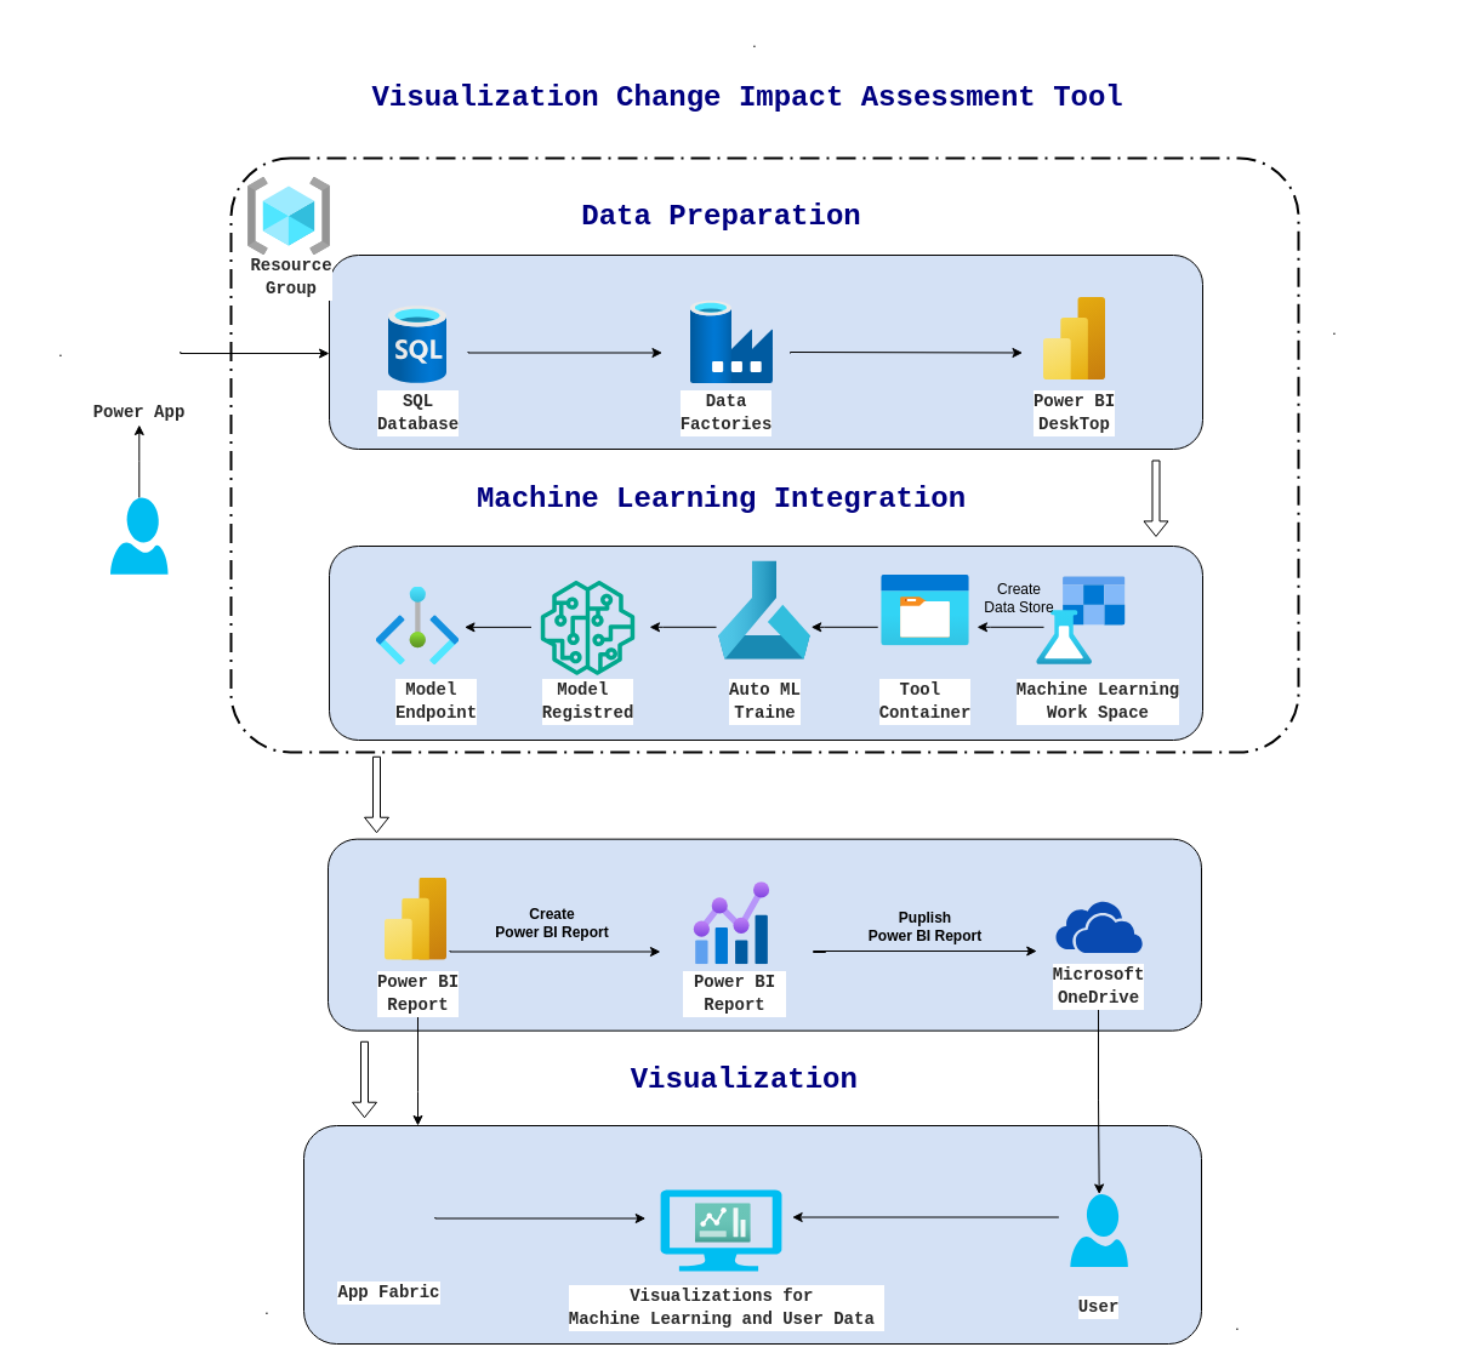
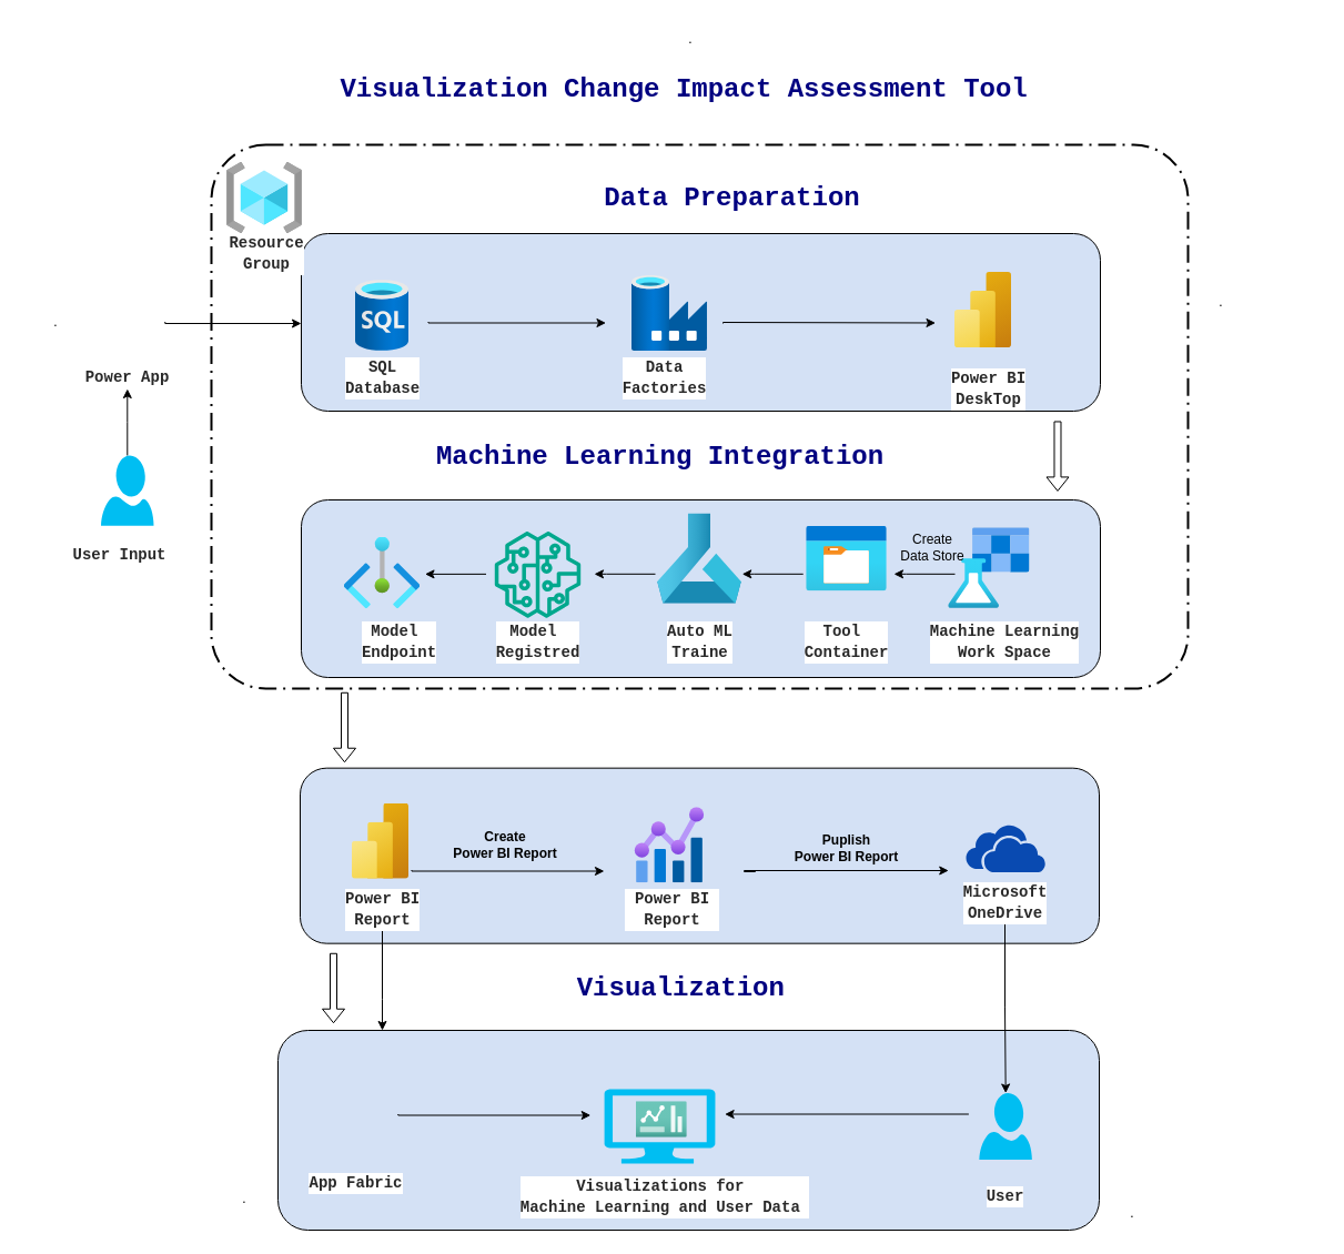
- <mxCell id="30" value="&lt;div style=&quot;color: rgb(41, 41, 41); background-color: rgb(255, 255, 255); font-family: Consolas, &amp;quot;Courier New&amp;quot;, monospace; font-weight: normal; line-height: 19px; white-space-collapse: preserve;&quot;&gt;&lt;span style=&quot;color: rgb(0, 0, 128); font-weight: bold;&quot;&gt;&lt;font style=&quot;font-size: 24px;&quot;&gt;Data Preparation&lt;/font&gt;&lt;/span&gt;&lt;/div&gt;" style="text;strokeColor=none;fillColor=none;html=1;fontSize=24;fontStyle=1;verticalAlign=middle;align=center;" parent="1" vertex="1"><mxGeometry x="468.22" y="158" width="251.5" height="40" as="geometry" /></mxCell>
+ <mxCell id="30" value="&lt;div style=&quot;color: rgb(41, 41, 41); background-color: rgb(255, 255, 255); font-family: Consolas, &amp;quot;Courier New&amp;quot;, monospace; font-weight: normal; line-height: 19px; white-space-collapse: preserve;&quot;&gt;&lt;span style=&quot;color: rgb(0, 0, 128); font-weight: bold;&quot;&gt;&lt;font style=&quot;font-size: 24px;&quot;&gt;Data Preparation&lt;/font&gt;&lt;/span&gt;&lt;/div&gt;" style="text;strokeColor=none;fillColor=none;html=1;fontSize=24;fontStyle=1;verticalAlign=middle;align=center;" parent="1" vertex="1"><mxGeometry x="533.22" y="158" width="251.5" height="40" as="geometry" /></mxCell>
- <mxCell id="64" value="&lt;div style=&quot;color: rgb(41, 41, 41); background-color: rgb(255, 255, 255); font-family: Consolas, &amp;quot;Courier New&amp;quot;, monospace; font-size: 14px; line-height: 19px; white-space: pre;&quot;&gt;&lt;b&gt;Power BI&lt;br&gt;DeskTop&lt;/b&gt;&lt;/div&gt;" style="text;html=1;align=center;verticalAlign=middle;whiteSpace=wrap;rounded=0;" parent="1" vertex="1"><mxGeometry x="828" y="322.5" width="115" height="35" as="geometry" /></mxCell>
+ <mxCell id="64" value="&lt;div style=&quot;color: rgb(41, 41, 41); background-color: rgb(255, 255, 255); font-family: Consolas, &amp;quot;Courier New&amp;quot;, monospace; font-size: 14px; line-height: 19px; white-space: pre;&quot;&gt;&lt;b&gt;Power BI&lt;br&gt;DeskTop&lt;/b&gt;&lt;/div&gt;" style="text;html=1;align=center;verticalAlign=middle;whiteSpace=wrap;rounded=0;" parent="1" vertex="1"><mxGeometry x="833" y="332.5" width="115" height="35" as="geometry" /></mxCell>
+ <mxCell id="31" value="&lt;h1 style=&quot;color: rgb(41, 41, 41); background-color: rgb(255, 255, 255); font-family: Consolas, &amp;quot;Courier New&amp;quot;, monospace; font-size: 14px; line-height: 19px; white-space: pre;&quot;&gt;User Input&lt;/h1&gt;" style="text;html=1;align=center;verticalAlign=middle;whiteSpace=wrap;rounded=0;" parent="1" vertex="1"><mxGeometry x="50" y="482.5" width="115" height="35" as="geometry" /></mxCell>
